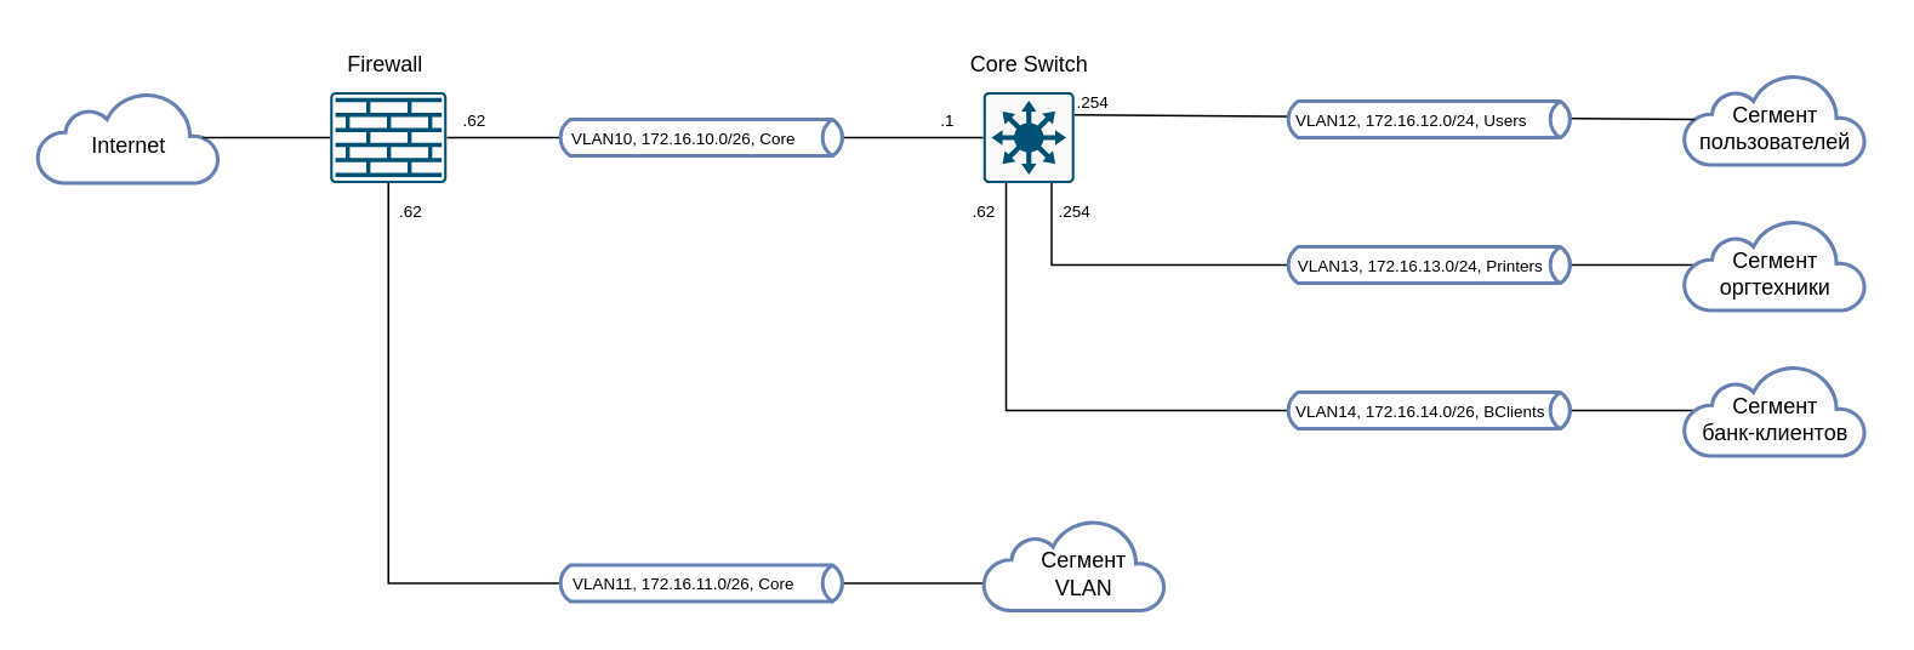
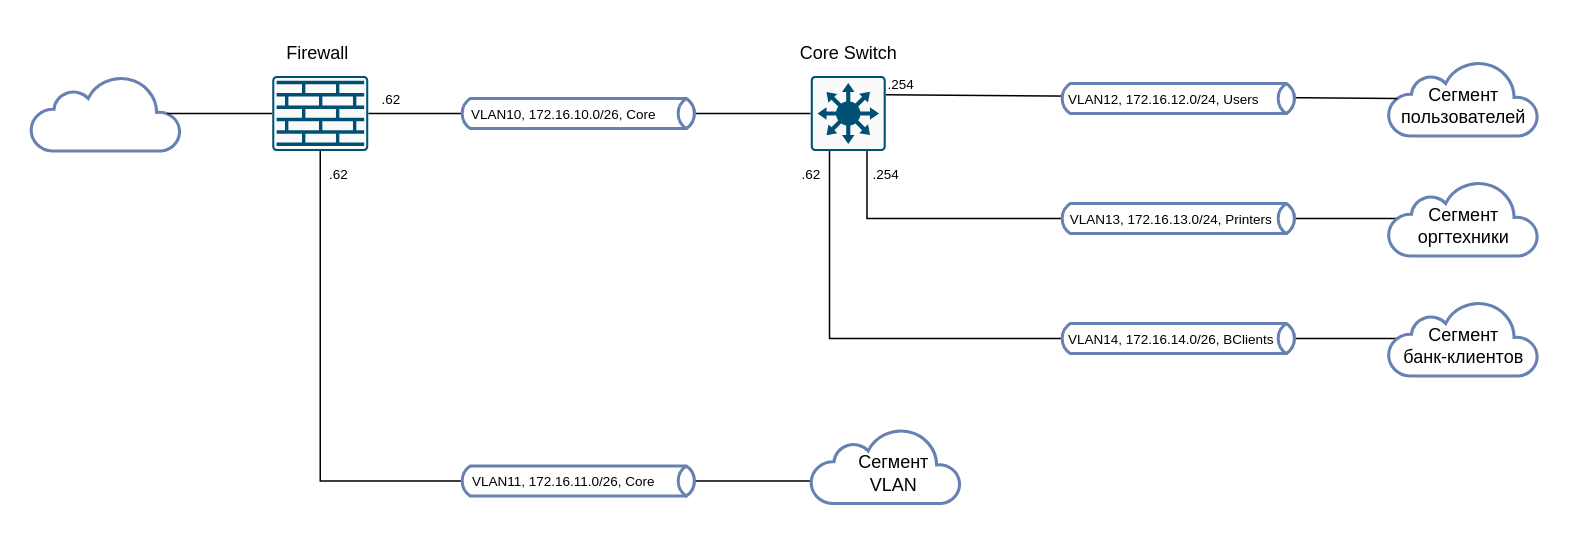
- <mxCell id="26" value="&lt;font style=&quot;font-size: 9px;&quot;&gt;.1&lt;/font&gt;" style="text;html=1;resizable=0;autosize=1;align=center;verticalAlign=middle;points=[];fillColor=none;strokeColor=none;rounded=0;fontFamily=Helvetica;fontSize=11;fontColor=default;" parent="1" vertex="1"><mxGeometry x="505" y="50" width="30" height="30" as="geometry" /></mxCell>
- <mxCell id="4" value="Internet" style="text;html=1;resizable=0;autosize=1;align=center;verticalAlign=middle;points=[];fillColor=none;strokeColor=none;rounded=0;" parent="1" vertex="1"><mxGeometry x="40" y="65" width="60" height="30" as="geometry" /></mxCell>
